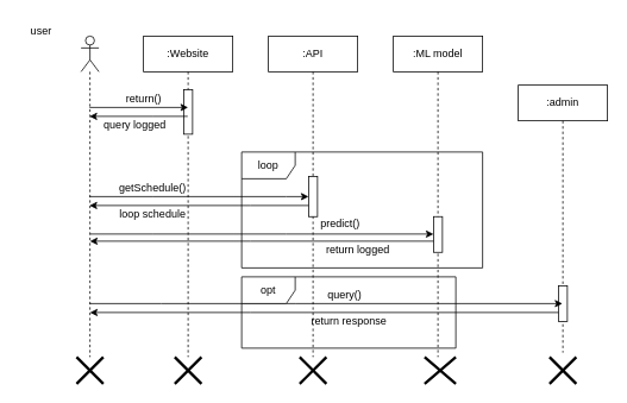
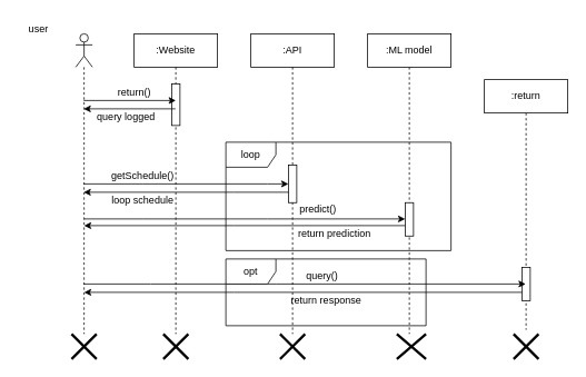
- <mxCell id="2" value=":admin" style="shape=umlLifeline;perimeter=lifelinePerimeter;whiteSpace=wrap;html=1;container=1;dropTarget=0;collapsible=0;recursiveResize=0;outlineConnect=0;portConstraint=eastwest;newEdgeStyle={&quot;edgeStyle&quot;:&quot;elbowEdgeStyle&quot;,&quot;elbow&quot;:&quot;vertical&quot;,&quot;curved&quot;:0,&quot;rounded&quot;:0};" vertex="1" parent="1"><mxGeometry x="580" y="95" width="100" height="300" as="geometry" /></mxCell>
+ <mxCell id="2" value=":return" style="shape=umlLifeline;perimeter=lifelinePerimeter;whiteSpace=wrap;html=1;container=1;dropTarget=0;collapsible=0;recursiveResize=0;outlineConnect=0;portConstraint=eastwest;newEdgeStyle={&quot;edgeStyle&quot;:&quot;elbowEdgeStyle&quot;,&quot;elbow&quot;:&quot;vertical&quot;,&quot;curved&quot;:0,&quot;rounded&quot;:0};" vertex="1" parent="1"><mxGeometry x="580" y="95" width="100" height="300" as="geometry" /></mxCell>
- <mxCell id="29" value="return logged" style="text;html=1;align=center;verticalAlign=middle;resizable=0;points=[];autosize=1;strokeColor=none;fillColor=none;" vertex="1" parent="1"><mxGeometry x="345" y="265" width="110" height="30" as="geometry" /></mxCell>
+ <mxCell id="29" value="return prediction" style="text;html=1;align=center;verticalAlign=middle;resizable=0;points=[];autosize=1;strokeColor=none;fillColor=none;" vertex="1" parent="1"><mxGeometry x="345" y="265" width="110" height="30" as="geometry" /></mxCell>
